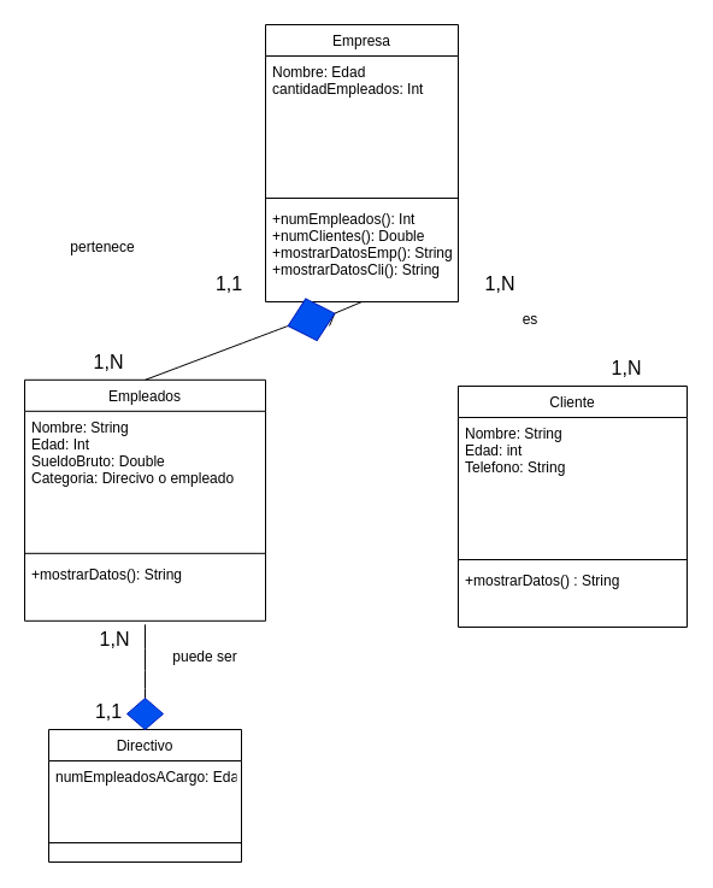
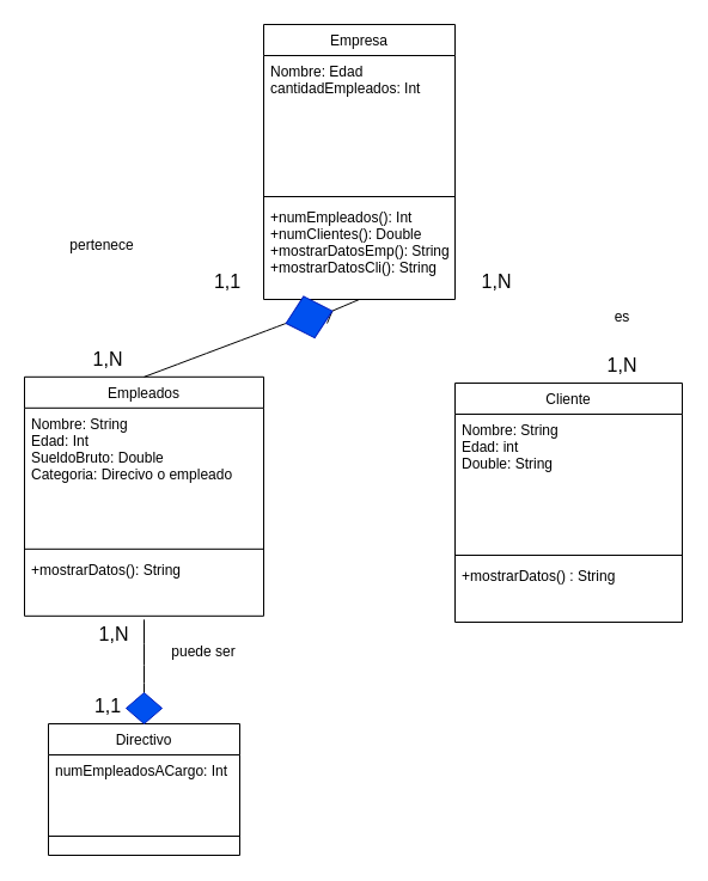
- <mxCell id="31" value="es" style="text;html=1;align=center;verticalAlign=middle;whiteSpace=wrap;rounded=0;" vertex="1" parent="1"><mxGeometry x="410" y="250" width="60" height="30" as="geometry" /></mxCell>
+ <mxCell id="31" value="es" style="text;html=1;align=center;verticalAlign=middle;whiteSpace=wrap;rounded=0;" vertex="1" parent="1"><mxGeometry x="490" y="250" width="60" height="30" as="geometry" /></mxCell>
- <mxCell id="7" value="Nombre: String&#10;Edad: int&#10;Telefono: String" style="text;align=left;verticalAlign=top;spacingLeft=4;spacingRight=4;overflow=hidden;rotatable=0;points=[[0,0.5],[1,0.5]];portConstraint=eastwest;" parent="6" vertex="1"><mxGeometry y="26" width="190" height="114" as="geometry" /></mxCell>
+ <mxCell id="7" value="Nombre: String&#10;Edad: int&#10;Double: String" style="text;align=left;verticalAlign=top;spacingLeft=4;spacingRight=4;overflow=hidden;rotatable=0;points=[[0,0.5],[1,0.5]];portConstraint=eastwest;" parent="6" vertex="1"><mxGeometry y="26" width="190" height="114" as="geometry" /></mxCell>
- <mxCell id="15" value="numEmpleadosACargo: Edad" style="text;align=left;verticalAlign=top;spacingLeft=4;spacingRight=4;overflow=hidden;rotatable=0;points=[[0,0.5],[1,0.5]];portConstraint=eastwest;" parent="14" vertex="1"><mxGeometry y="26" width="160" height="64" as="geometry" /></mxCell>
+ <mxCell id="15" value="numEmpleadosACargo: Int" style="text;align=left;verticalAlign=top;spacingLeft=4;spacingRight=4;overflow=hidden;rotatable=0;points=[[0,0.5],[1,0.5]];portConstraint=eastwest;" parent="14" vertex="1"><mxGeometry y="26" width="160" height="64" as="geometry" /></mxCell>
